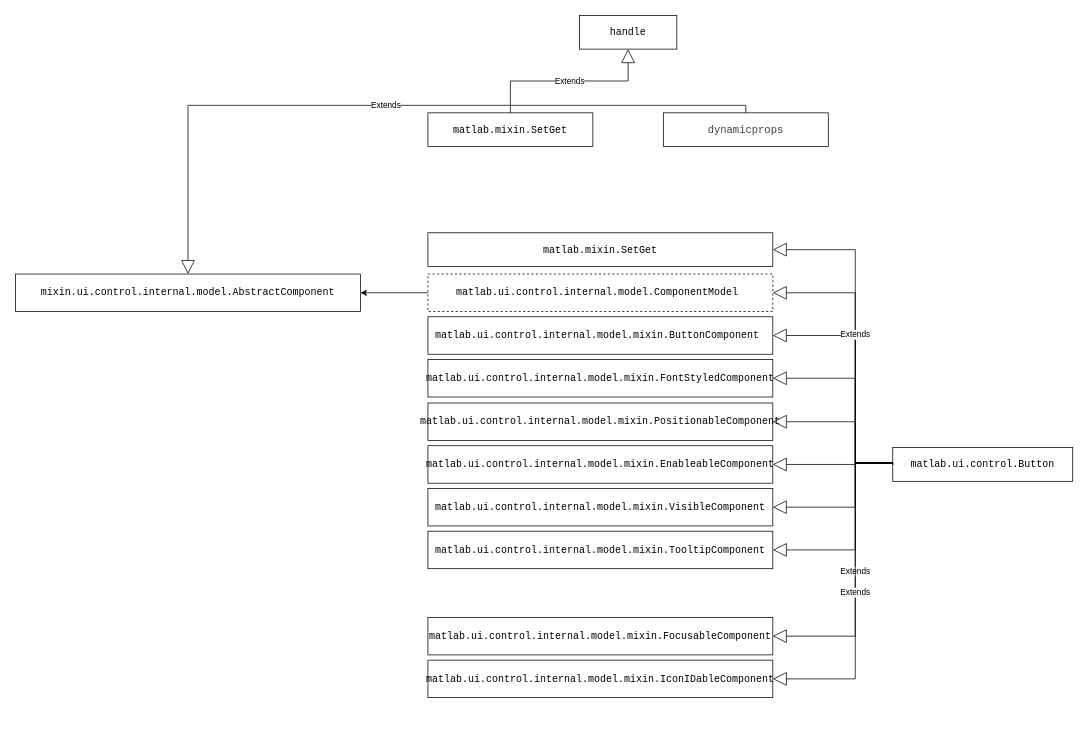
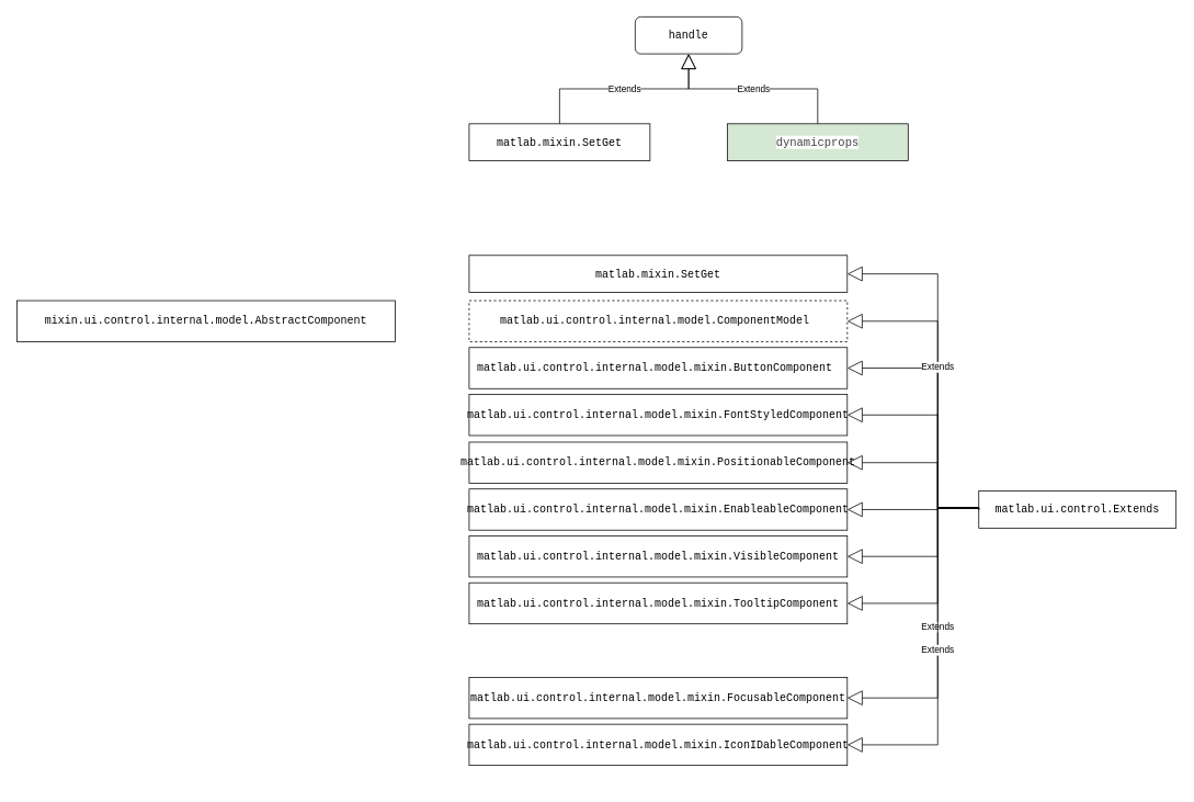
- <mxCell id="2" value="&lt;div style=&quot;padding: 30px; font-size: medium; text-align: start;&quot; class=&quot;rtcContent&quot;&gt;&lt;div style=&quot;font-size: 10pt; font-family: Menlo, Monaco, Consolas, &amp;quot;Courier New&amp;quot;, monospace;&quot; class=&quot;lineNode&quot;&gt;handle&lt;/div&gt;&lt;/div&gt;" style="html=1;whiteSpace=wrap;" vertex="1" parent="1"><mxGeometry x="772" y="20" width="130" height="45" as="geometry" /></mxCell>
+ <mxCell id="2" value="&lt;div style=&quot;padding: 30px; font-size: medium; text-align: start;&quot; class=&quot;rtcContent&quot;&gt;&lt;div style=&quot;font-size: 10pt; font-family: Menlo, Monaco, Consolas, &amp;quot;Courier New&amp;quot;, monospace;&quot; class=&quot;lineNode&quot;&gt;handle&lt;/div&gt;&lt;/div&gt;" style="html=1;whiteSpace=wrap;rounded=1;" vertex="1" parent="1"><mxGeometry x="772" y="20" width="130" height="45" as="geometry" /></mxCell>
- <mxCell id="6" value="Extends" style="endArrow=block;endSize=16;endFill=0;html=1;rounded=0;exitX=0.5;exitY=0;exitDx=0;exitDy=0;edgeStyle=orthogonalEdgeStyle;" edge="1" parent="1" source="5" target="29"><mxGeometry width="160" relative="1" as="geometry"><mxPoint x="682" y="280" as="sourcePoint" /><mxPoint x="847" y="120" as="targetPoint" /></mxGeometry></mxCell>
+ <mxCell id="6" value="Extends" style="endArrow=block;endSize=16;endFill=0;html=1;rounded=0;entryX=0.5;entryY=1;entryDx=0;entryDy=0;exitX=0.5;exitY=0;exitDx=0;exitDy=0;edgeStyle=orthogonalEdgeStyle;" edge="1" parent="1" source="5" target="2"><mxGeometry width="160" relative="1" as="geometry"><mxPoint x="682" y="280" as="sourcePoint" /><mxPoint x="847" y="120" as="targetPoint" /></mxGeometry></mxCell>
- <mxCell id="5" value="&lt;div style=&quot;padding: 30px; font-size: medium; text-align: start;&quot; class=&quot;rtcContent&quot;&gt;&lt;div style=&quot;font-size: 10pt; font-family: Menlo, Monaco, Consolas, &amp;quot;Courier New&amp;quot;, monospace;&quot; class=&quot;lineNode&quot;&gt;&lt;div style=&quot;padding: 30px; font-size: medium;&quot; class=&quot;rtcContent&quot;&gt;&lt;code style=&quot;box-sizing: border-box; font-family: Menlo, Monaco, Consolas, &amp;quot;Courier New&amp;quot;, monospace; font-size: 14px; padding: 0px; color: rgb(64, 64, 64); background-color: rgb(255, 255, 255); border-radius: 0px;&quot; class=&quot;literal&quot;&gt;dynamicprops&lt;/code&gt;&lt;div style=&quot;font-size: 10pt;&quot; class=&quot;lineNode&quot;&gt;&lt;span style=&quot;&quot;&gt;&lt;/span&gt;&lt;/div&gt;&lt;/div&gt;&lt;/div&gt;&lt;/div&gt;" style="whiteSpace=wrap;html=1;" vertex="1" parent="1"><mxGeometry x="884" y="150" width="220" height="45" as="geometry" /></mxCell>
+ <mxCell id="5" value="&lt;div style=&quot;padding: 30px; font-size: medium; text-align: start;&quot; class=&quot;rtcContent&quot;&gt;&lt;div style=&quot;font-size: 10pt; font-family: Menlo, Monaco, Consolas, &amp;quot;Courier New&amp;quot;, monospace;&quot; class=&quot;lineNode&quot;&gt;&lt;div style=&quot;padding: 30px; font-size: medium;&quot; class=&quot;rtcContent&quot;&gt;&lt;code style=&quot;box-sizing: border-box; font-family: Menlo, Monaco, Consolas, &amp;quot;Courier New&amp;quot;, monospace; font-size: 14px; padding: 0px; color: rgb(64, 64, 64); background-color: rgb(255, 255, 255); border-radius: 0px;&quot; class=&quot;literal&quot;&gt;dynamicprops&lt;/code&gt;&lt;div style=&quot;font-size: 10pt;&quot; class=&quot;lineNode&quot;&gt;&lt;span style=&quot;&quot;&gt;&lt;/span&gt;&lt;/div&gt;&lt;/div&gt;&lt;/div&gt;&lt;/div&gt;" style="whiteSpace=wrap;html=1;fillColor=#d5e8d4;" vertex="1" parent="1"><mxGeometry x="884" y="150" width="220" height="45" as="geometry" /></mxCell>
- <mxCell id="15" value="" style="edgeStyle=orthogonalEdgeStyle;rounded=0;orthogonalLoop=1;jettySize=auto;html=1;" edge="1" parent="1" source="16" target="29"><mxGeometry relative="1" as="geometry" /></mxCell>
- <mxCell id="14" value="&lt;div style=&quot;padding: 30px; font-size: medium; text-align: start;&quot; class=&quot;rtcContent&quot;&gt;&lt;div style=&quot;font-size: 10pt; font-family: Menlo, Monaco, Consolas, &amp;quot;Courier New&amp;quot;, monospace;&quot; class=&quot;lineNode&quot;&gt;matlab.ui.control.Button&lt;/div&gt;&lt;/div&gt;" style="html=1;whiteSpace=wrap;" vertex="1" parent="1"><mxGeometry x="1190" y="596.5" width="240" height="45" as="geometry" /></mxCell>
+ <mxCell id="14" value="&lt;div style=&quot;padding: 30px; font-size: medium; text-align: start;&quot; class=&quot;rtcContent&quot;&gt;&lt;div style=&quot;font-size: 10pt; font-family: Menlo, Monaco, Consolas, &amp;quot;Courier New&amp;quot;, monospace;&quot; class=&quot;lineNode&quot;&gt;matlab.ui.control.Extends&lt;/div&gt;&lt;/div&gt;" style="html=1;whiteSpace=wrap;" vertex="1" parent="1"><mxGeometry x="1190" y="596.5" width="240" height="45" as="geometry" /></mxCell>
